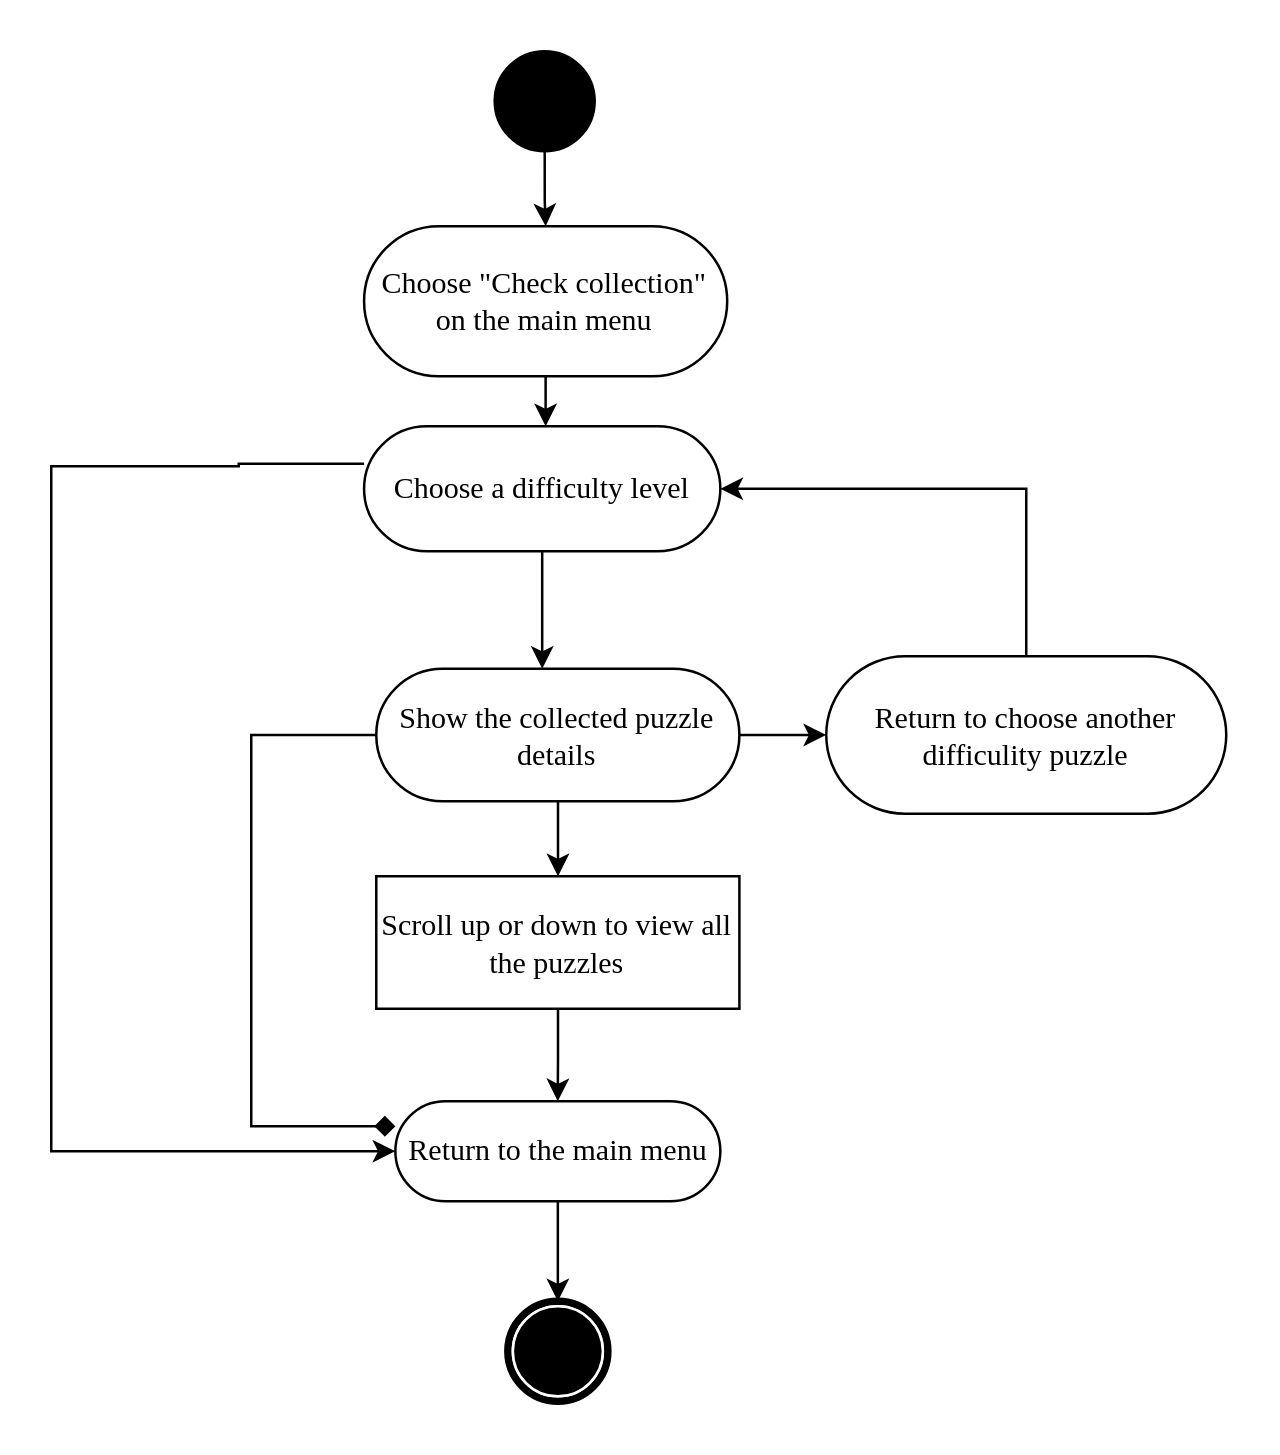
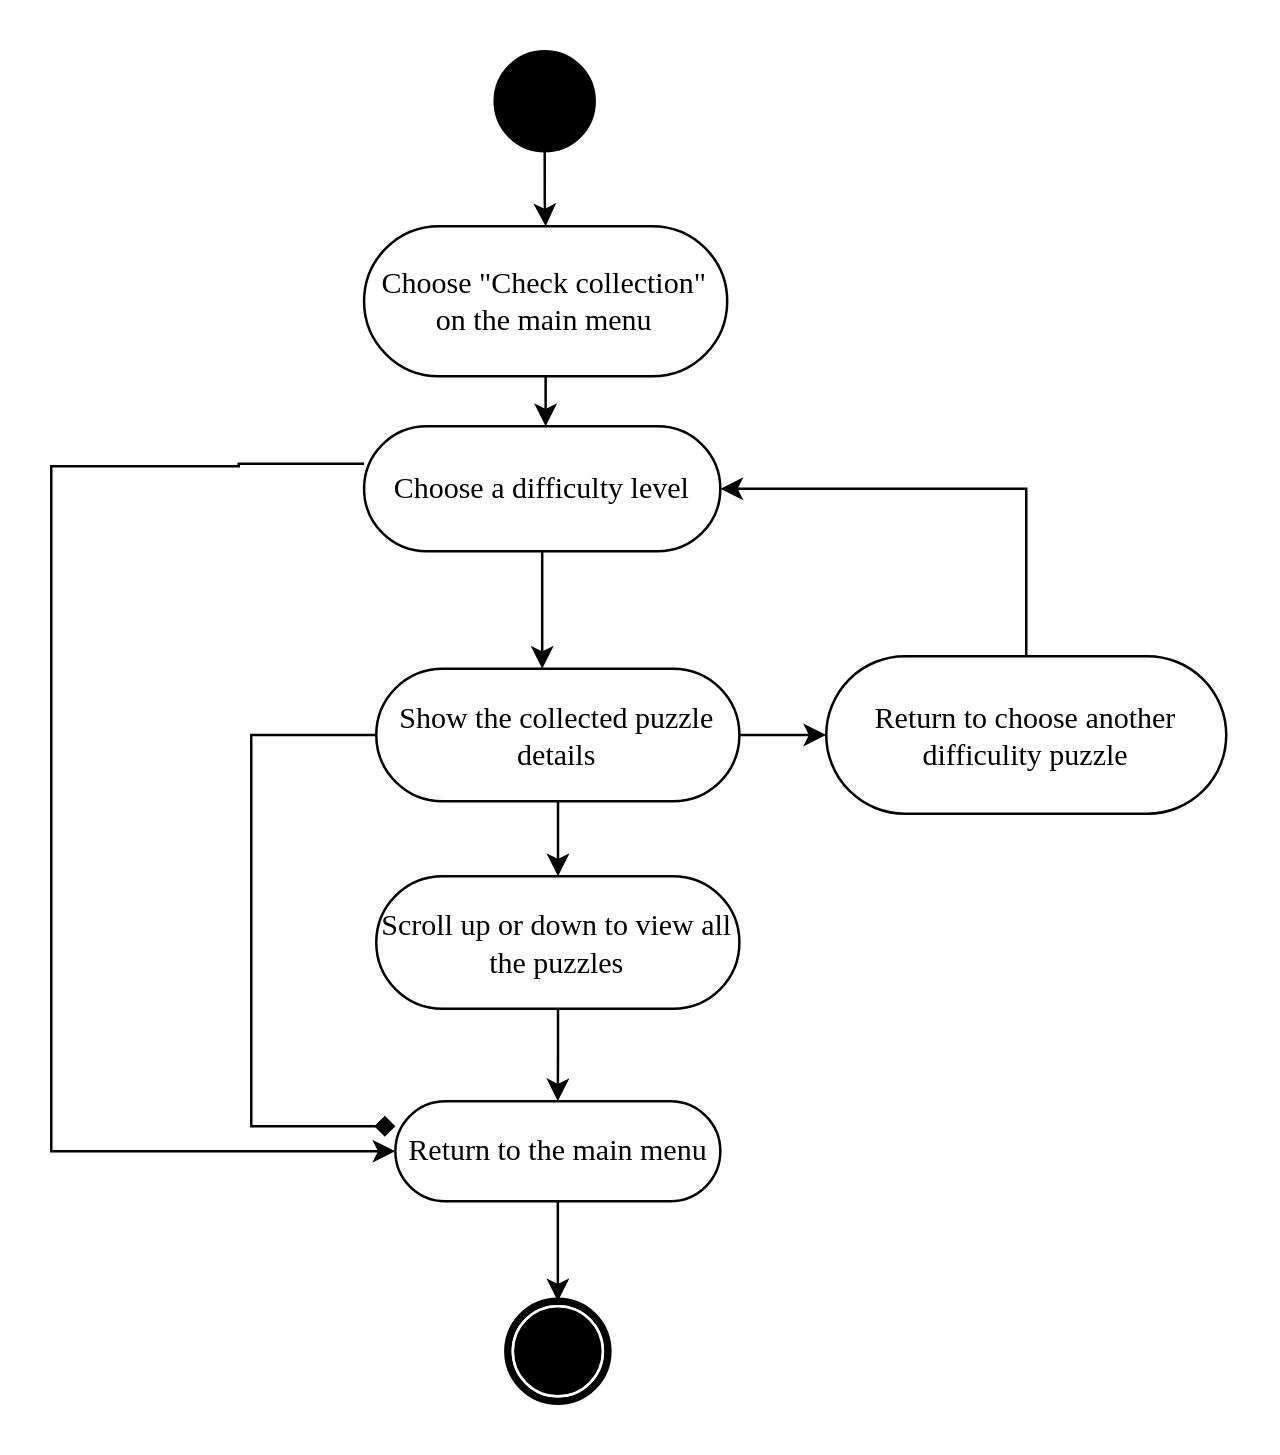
- <mxCell id="19" value="Scroll up or down to view all the puzzles" style="whiteSpace=wrap;html=1;shadow=0;comic=0;labelBackgroundColor=none;strokeWidth=1;fontFamily=Verdana;fontSize=12;align=center;arcSize=50;rounded=0;" parent="1" vertex="1"><mxGeometry x="150.01" y="350" width="145.25" height="53" as="geometry" /></mxCell>
+ <mxCell id="19" value="Scroll up or down to view all the puzzles" style="rounded=1;whiteSpace=wrap;html=1;shadow=0;comic=0;labelBackgroundColor=none;strokeWidth=1;fontFamily=Verdana;fontSize=12;align=center;arcSize=50;" parent="1" vertex="1"><mxGeometry x="150.01" y="350" width="145.25" height="53" as="geometry" /></mxCell>
